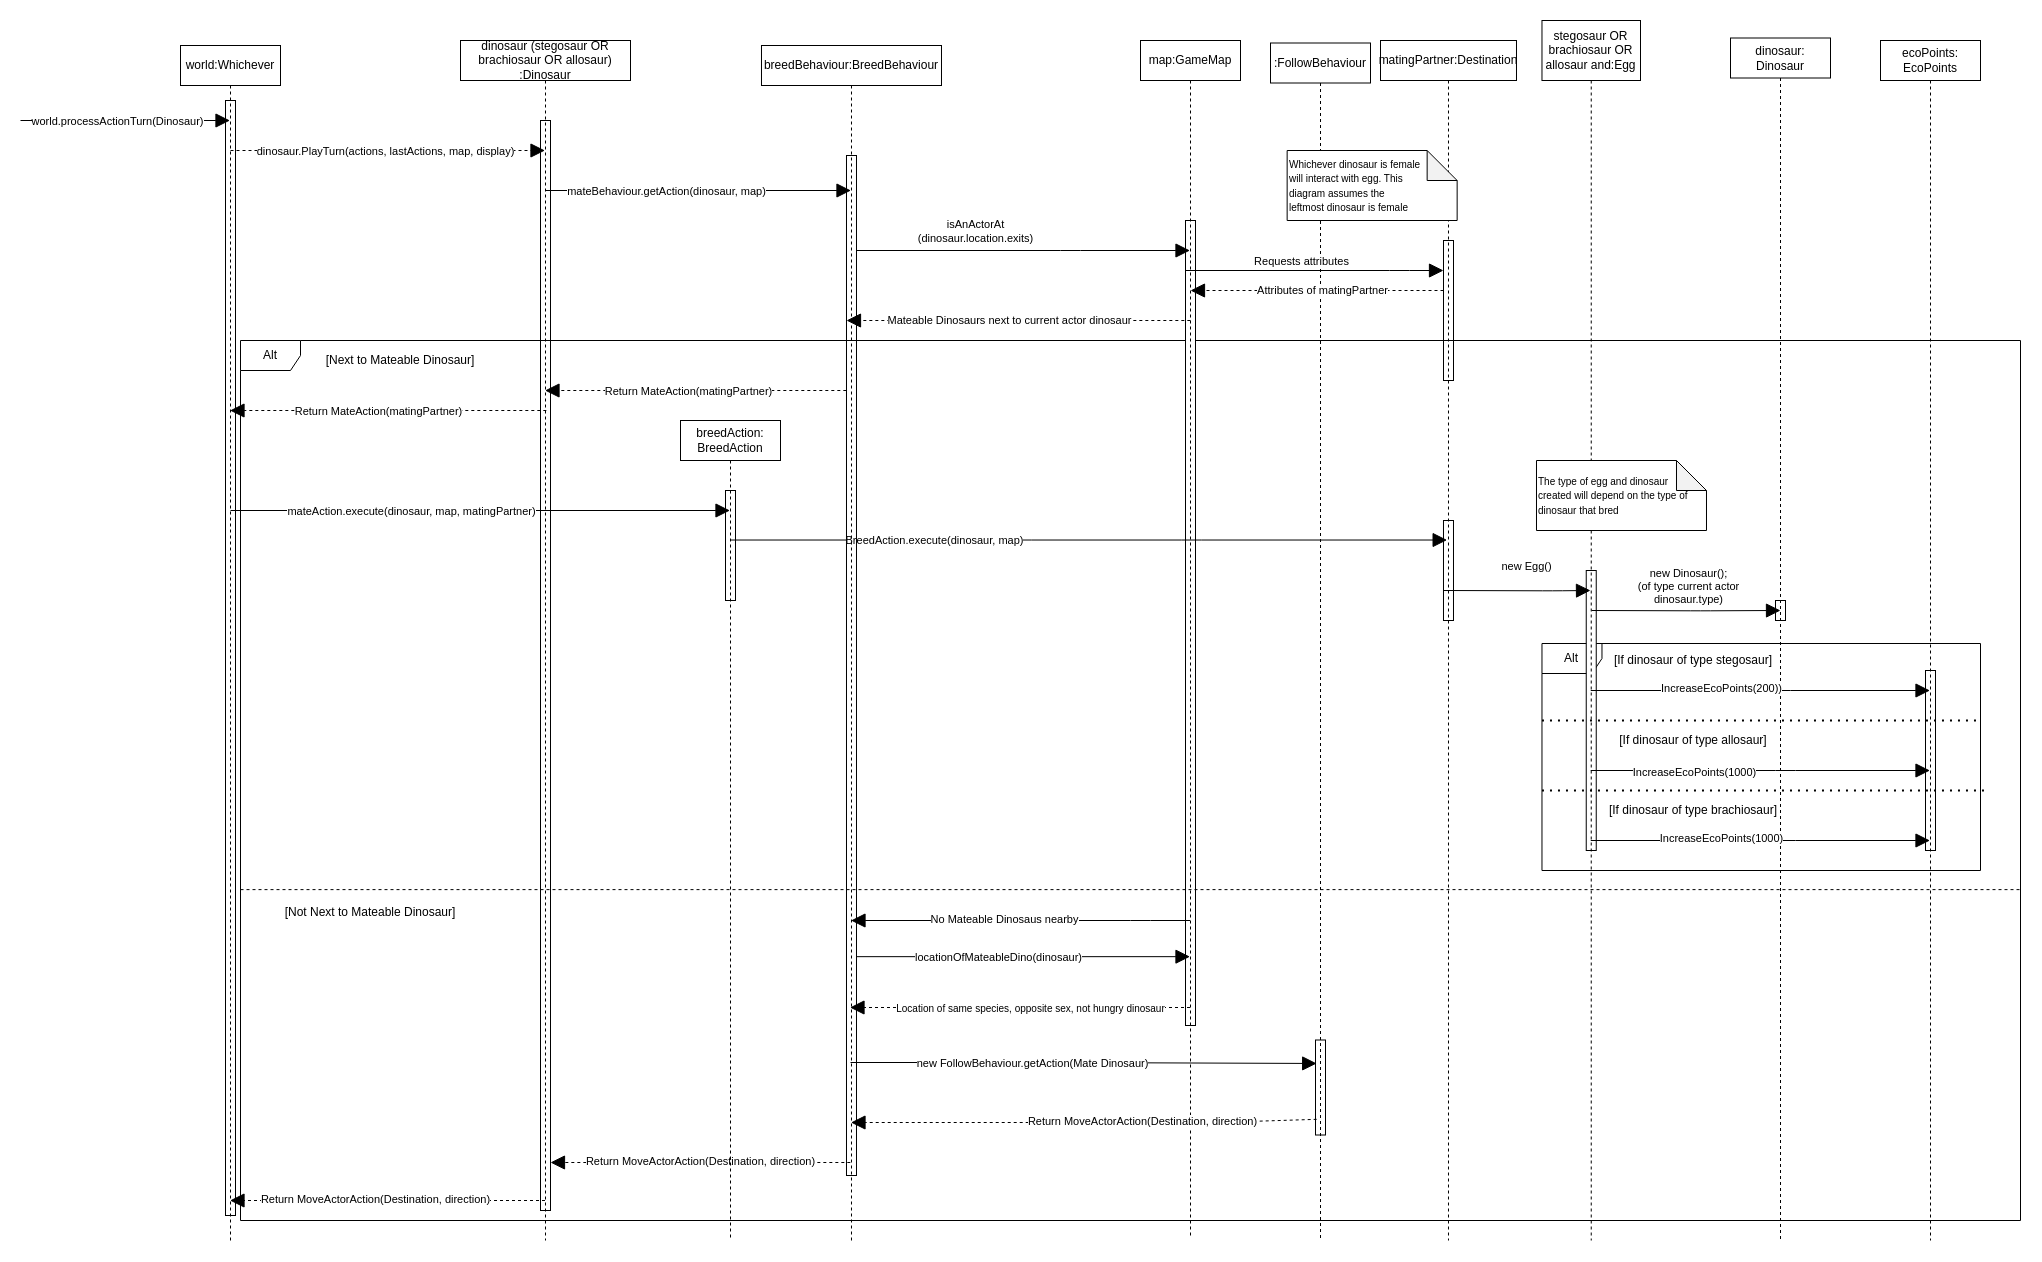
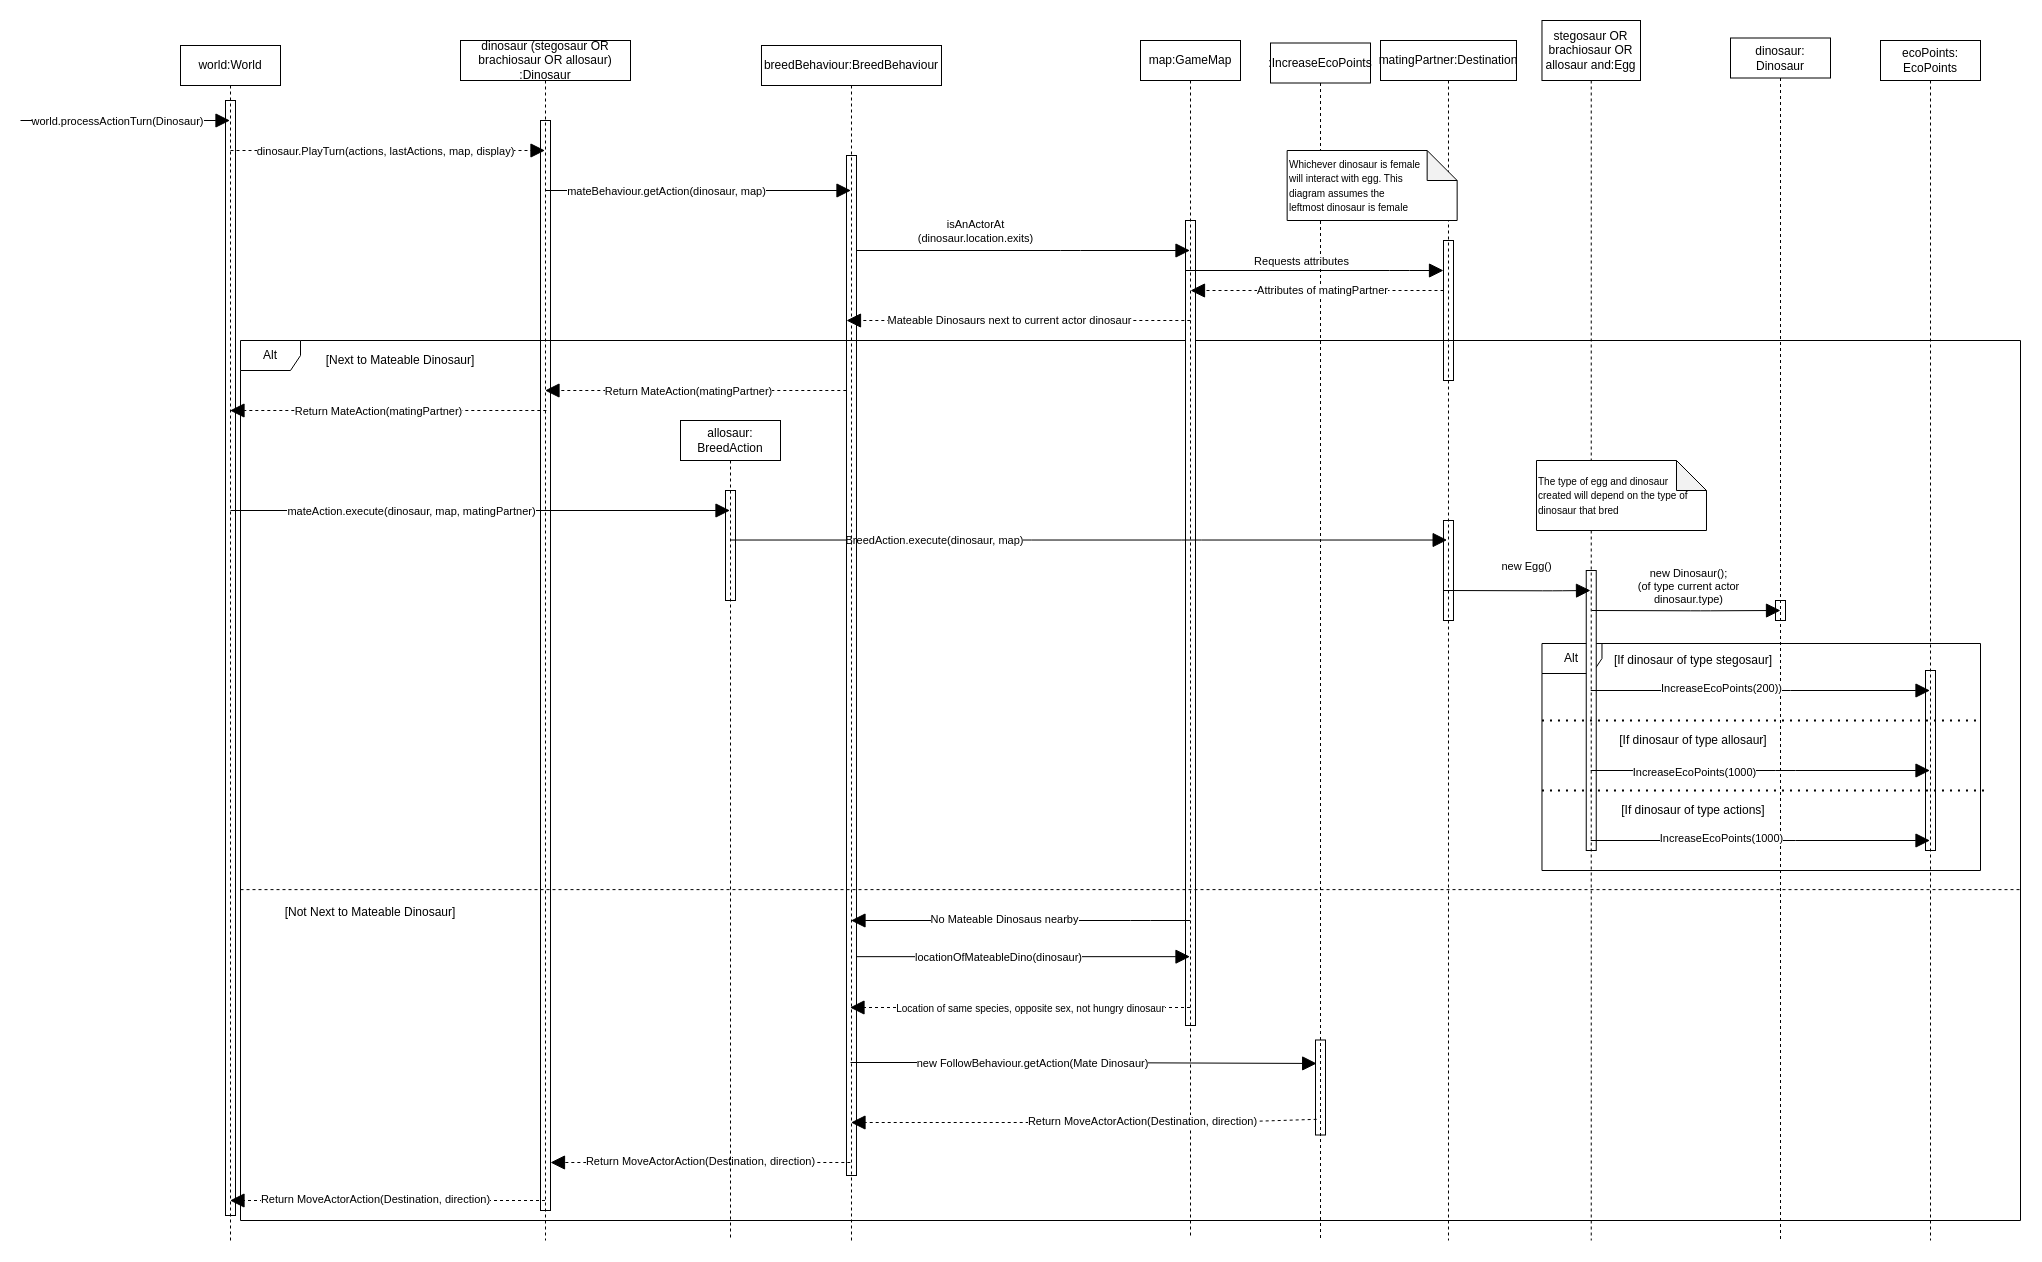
- <mxCell id="9" value=":FollowBehaviour" style="shape=umlLifeline;perimeter=lifelinePerimeter;whiteSpace=wrap;html=1;container=1;collapsible=0;recursiveResize=0;outlineConnect=0;" parent="1" vertex="1"><mxGeometry x="1270" y="42.5" width="100" height="1195" as="geometry" /></mxCell>
+ <mxCell id="9" value=":IncreaseEcoPoints" style="shape=umlLifeline;perimeter=lifelinePerimeter;whiteSpace=wrap;html=1;container=1;collapsible=0;recursiveResize=0;outlineConnect=0;" parent="1" vertex="1"><mxGeometry x="1270" y="42.5" width="100" height="1195" as="geometry" /></mxCell>
- <mxCell id="33" value="world:Whichever" style="shape=umlLifeline;perimeter=lifelinePerimeter;whiteSpace=wrap;html=1;container=1;collapsible=0;recursiveResize=0;outlineConnect=0;" parent="1" vertex="1"><mxGeometry x="180" y="45" width="100" height="1195" as="geometry" /></mxCell>
+ <mxCell id="33" value="world:World" style="shape=umlLifeline;perimeter=lifelinePerimeter;whiteSpace=wrap;html=1;container=1;collapsible=0;recursiveResize=0;outlineConnect=0;" parent="1" vertex="1"><mxGeometry x="180" y="45" width="100" height="1195" as="geometry" /></mxCell>
- <mxCell id="55" value="breedAction:&lt;br&gt;BreedAction" style="shape=umlLifeline;perimeter=lifelinePerimeter;whiteSpace=wrap;html=1;container=1;collapsible=0;recursiveResize=0;outlineConnect=0;" parent="1" vertex="1"><mxGeometry x="680" y="420" width="100" height="820" as="geometry" /></mxCell>
+ <mxCell id="55" value="allosaur:&lt;br&gt;BreedAction" style="shape=umlLifeline;perimeter=lifelinePerimeter;whiteSpace=wrap;html=1;container=1;collapsible=0;recursiveResize=0;outlineConnect=0;" parent="1" vertex="1"><mxGeometry x="680" y="420" width="100" height="820" as="geometry" /></mxCell>
- <mxCell id="69" value="[If dinosaur of type brachiosaur]" style="text;html=1;strokeColor=none;fillColor=none;align=center;verticalAlign=middle;whiteSpace=wrap;rounded=0;" parent="1" vertex="1"><mxGeometry x="1595.74" y="800" width="194" height="20" as="geometry" /></mxCell>
+ <mxCell id="69" value="[If dinosaur of type actions]" style="text;html=1;strokeColor=none;fillColor=none;align=center;verticalAlign=middle;whiteSpace=wrap;rounded=0;" parent="1" vertex="1"><mxGeometry x="1595.74" y="800" width="194" height="20" as="geometry" /></mxCell>
